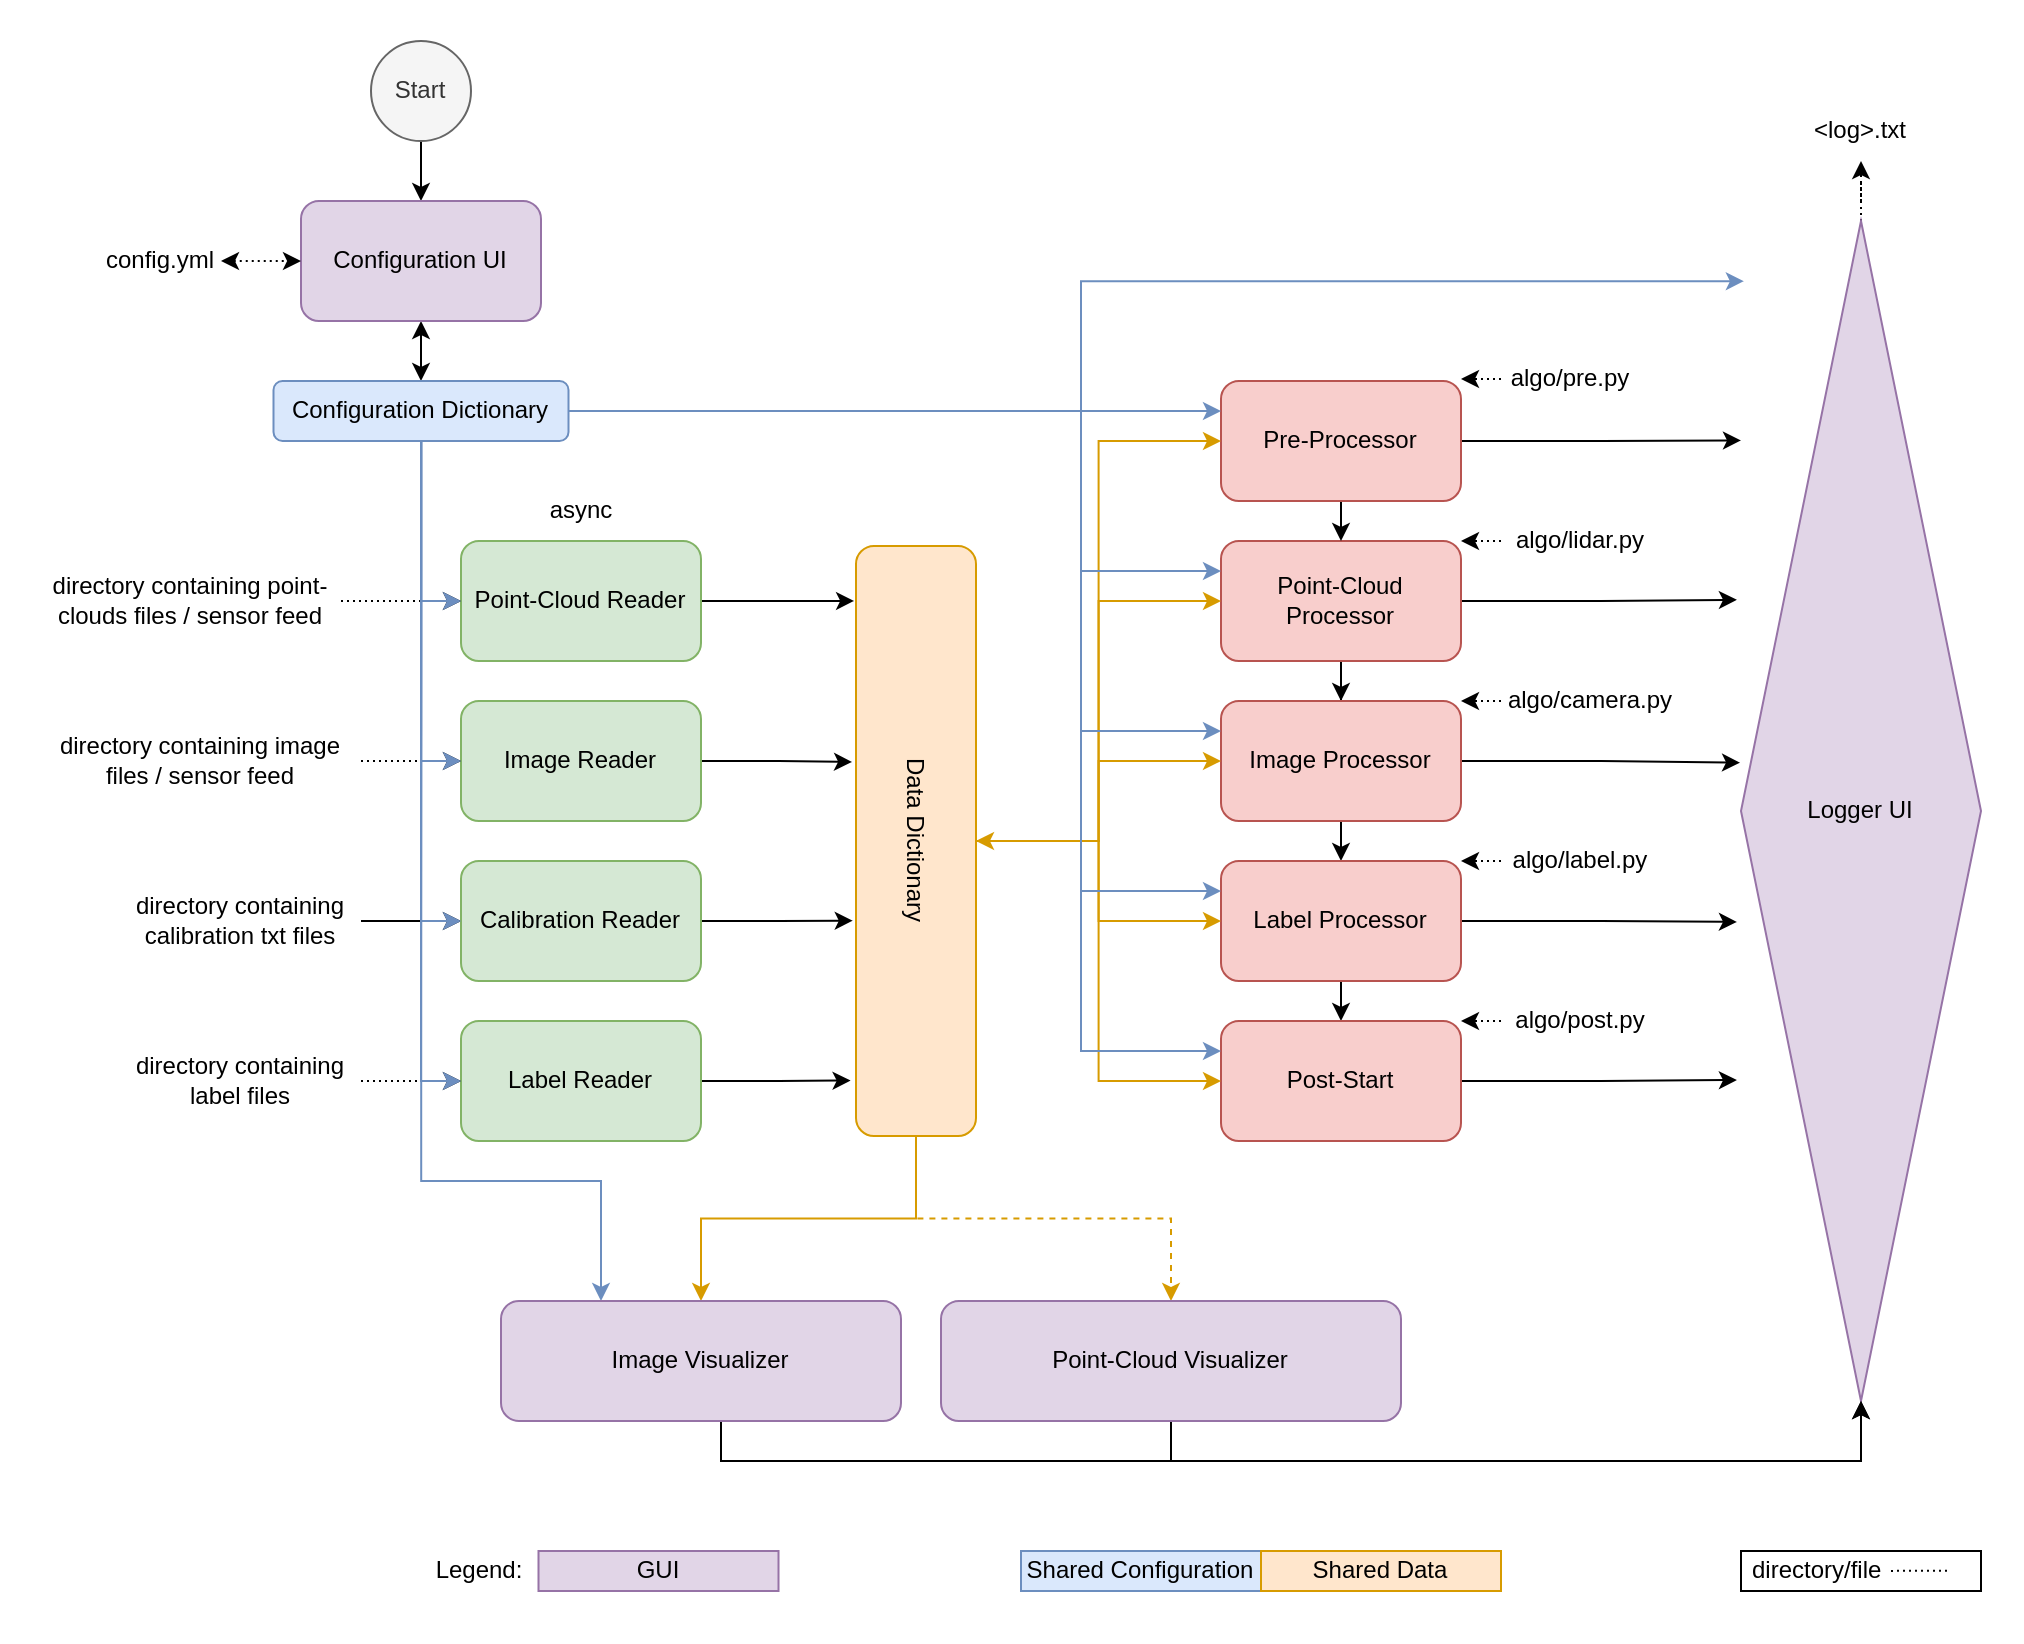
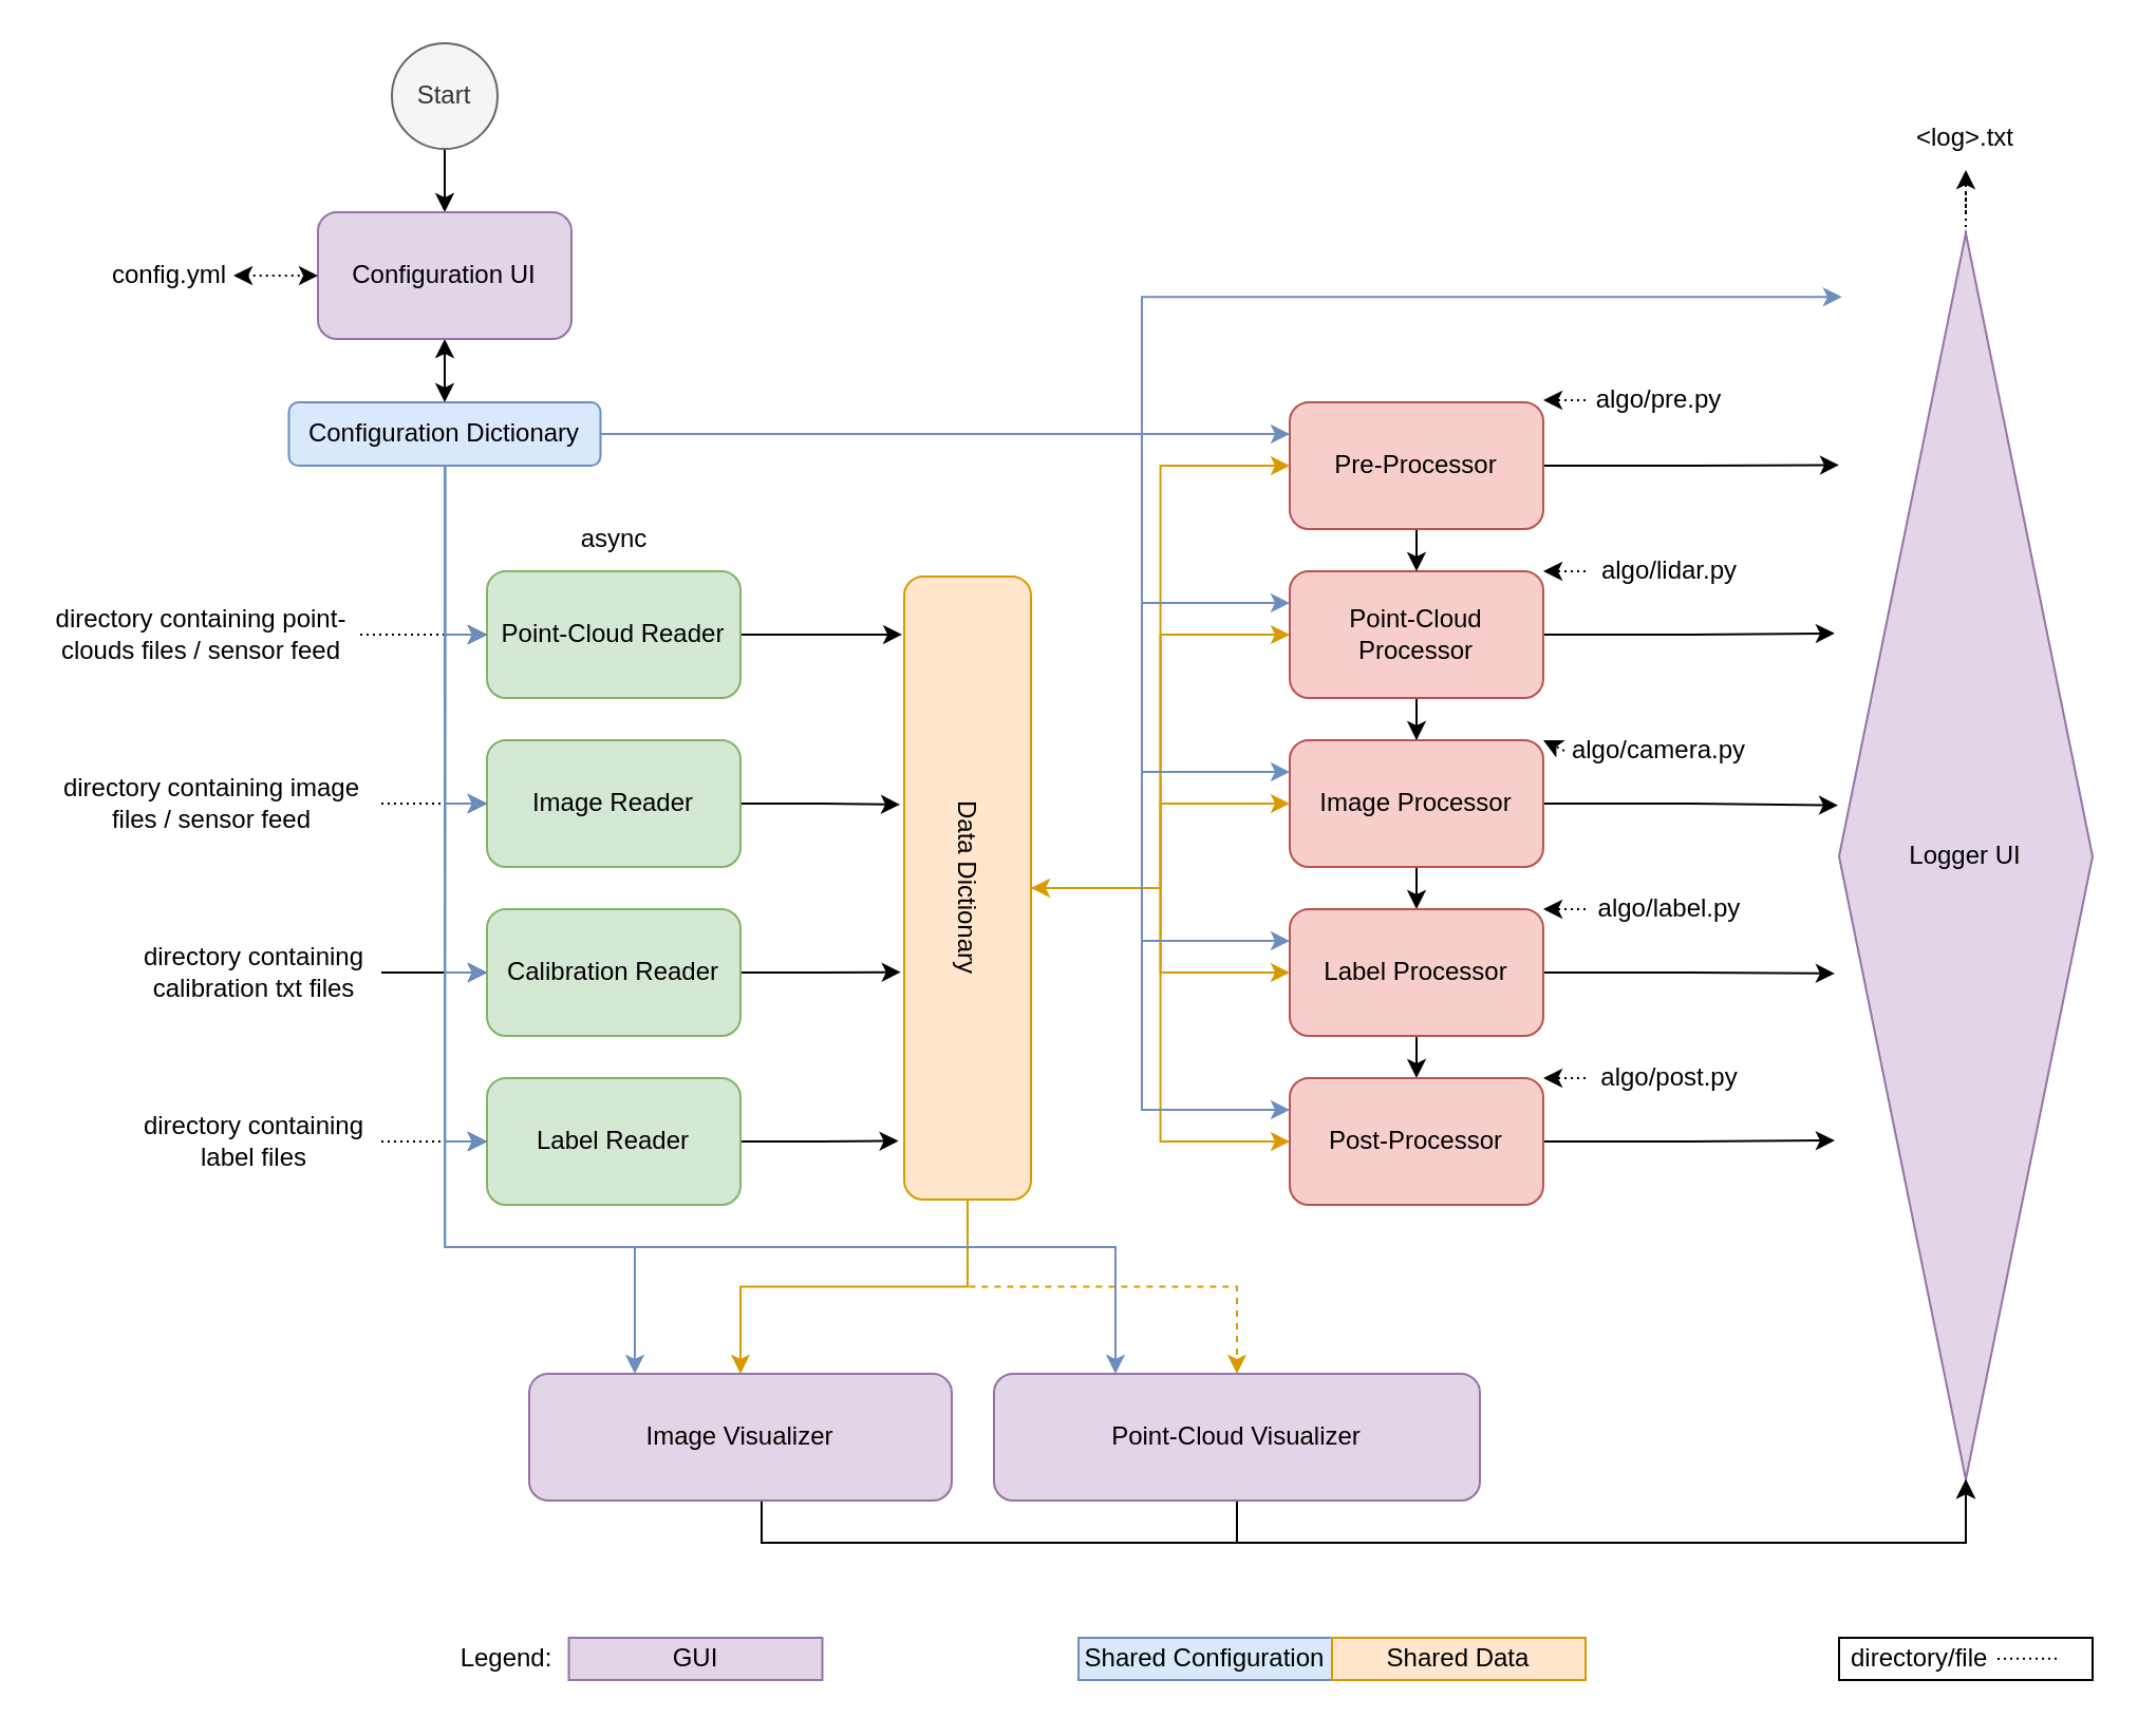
- <mxCell id="67" value="algo/camera.py" style="text;html=1;strokeColor=none;fillColor=none;align=center;verticalAlign=middle;whiteSpace=wrap;rounded=0;" vertex="1" parent="1"><mxGeometry x="750" y="335" width="90" height="30" as="geometry" /></mxCell>
+ <mxCell id="67" value="algo/camera.py" style="text;html=1;strokeColor=none;fillColor=none;align=center;verticalAlign=middle;whiteSpace=wrap;rounded=0;" vertex="1" parent="1"><mxGeometry x="740" y="340" width="90" height="30" as="geometry" /></mxCell>
- <mxCell id="36" value="Post-Start" style="rounded=1;whiteSpace=wrap;html=1;fillColor=#f8cecc;strokeColor=#b85450;" vertex="1" parent="1"><mxGeometry x="610" y="510" width="120" height="60" as="geometry" /></mxCell>
+ <mxCell id="36" value="Post-Processor" style="rounded=1;whiteSpace=wrap;html=1;fillColor=#f8cecc;strokeColor=#b85450;" vertex="1" parent="1"><mxGeometry x="610" y="510" width="120" height="60" as="geometry" /></mxCell>
+ <mxCell id="60" style="edgeStyle=orthogonalEdgeStyle;rounded=0;orthogonalLoop=1;jettySize=auto;html=1;entryX=0.25;entryY=0;entryDx=0;entryDy=0;fillColor=#dae8fc;strokeColor=#6c8ebf;" edge="1" parent="1" source="62" target="64"><mxGeometry relative="1" as="geometry"><Array as="points"><mxPoint x="210" y="590" /><mxPoint x="528" y="590" /></Array></mxGeometry></mxCell>
